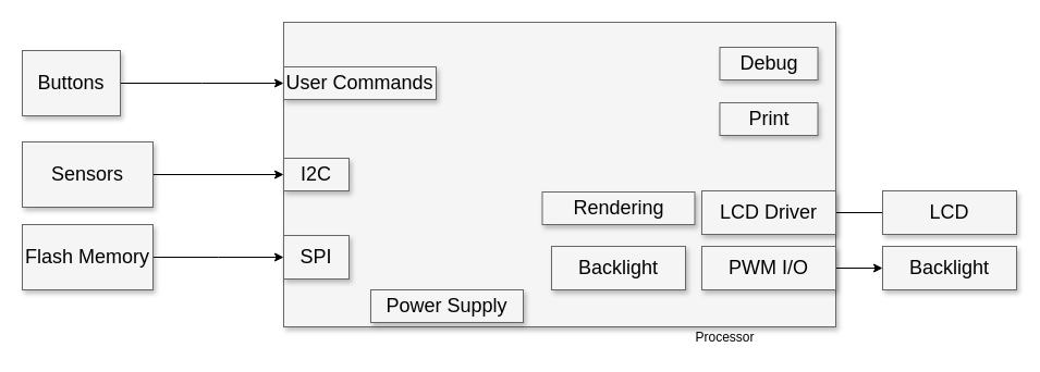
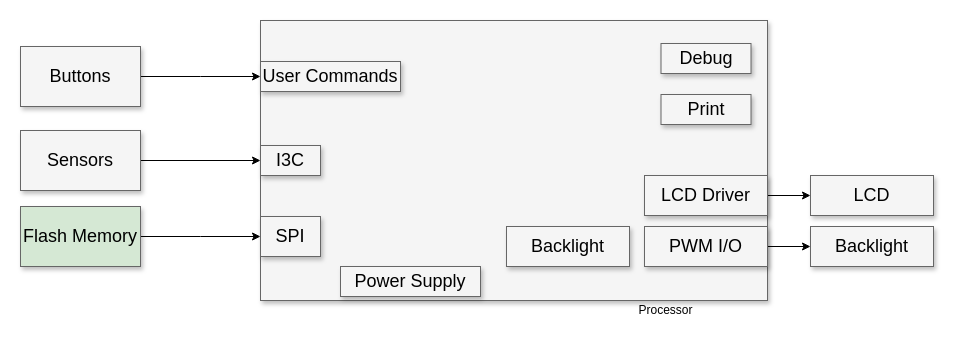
- <mxCell id="18" value="Buttons" style="whiteSpace=wrap;html=1;shadow=1;fontSize=18;fillColor=#f5f5f5;strokeColor=#666666;" vertex="1" parent="1"><mxGeometry x="20" y="46" width="90" height="60" as="geometry" /></mxCell>
+ <mxCell id="18" value="Buttons" style="whiteSpace=wrap;html=1;shadow=1;fontSize=18;fillColor=#f5f5f5;strokeColor=#666666;" vertex="1" parent="1"><mxGeometry x="20" y="46" width="120" height="60" as="geometry" /></mxCell>
- <mxCell id="9" value="I2C" style="whiteSpace=wrap;html=1;shadow=1;fontSize=18;fillColor=#f5f5f5;strokeColor=#666666;" vertex="1" parent="1"><mxGeometry x="260" y="145" width="60" height="30" as="geometry" /></mxCell>
+ <mxCell id="9" value="I3C" style="whiteSpace=wrap;html=1;shadow=1;fontSize=18;fillColor=#f5f5f5;strokeColor=#666666;" vertex="1" parent="1"><mxGeometry x="260" y="145" width="60" height="30" as="geometry" /></mxCell>
- <mxCell id="22" value="Rendering" style="whiteSpace=wrap;html=1;shadow=1;fontSize=18;fillColor=#f5f5f5;strokeColor=#666666;" vertex="1" parent="1"><mxGeometry x="497.5" y="176" width="140" height="30" as="geometry" /></mxCell>
- <mxCell id="13" style="edgeStyle=orthogonalEdgeStyle;rounded=0;orthogonalLoop=1;jettySize=auto;html=1;entryX=0;entryY=0.5;entryDx=0;entryDy=0;endArrow=none;" edge="1" parent="1" source="14" target="15"><mxGeometry relative="1" as="geometry" /></mxCell>
+ <mxCell id="13" style="edgeStyle=orthogonalEdgeStyle;rounded=0;orthogonalLoop=1;jettySize=auto;html=1;entryX=0;entryY=0.5;entryDx=0;entryDy=0;" edge="1" parent="1" source="14" target="15"><mxGeometry relative="1" as="geometry" /></mxCell>
- <mxCell id="7" value="Flash Memory" style="whiteSpace=wrap;html=1;shadow=1;fontSize=18;fillColor=#f5f5f5;strokeColor=#666666;" vertex="1" parent="1"><mxGeometry x="20" y="206" width="120" height="60" as="geometry" /></mxCell>
+ <mxCell id="7" value="Flash Memory" style="whiteSpace=wrap;html=1;shadow=1;fontSize=18;fillColor=#d5e8d4;strokeColor=#666666;" vertex="1" parent="1"><mxGeometry x="20" y="206" width="120" height="60" as="geometry" /></mxCell>
